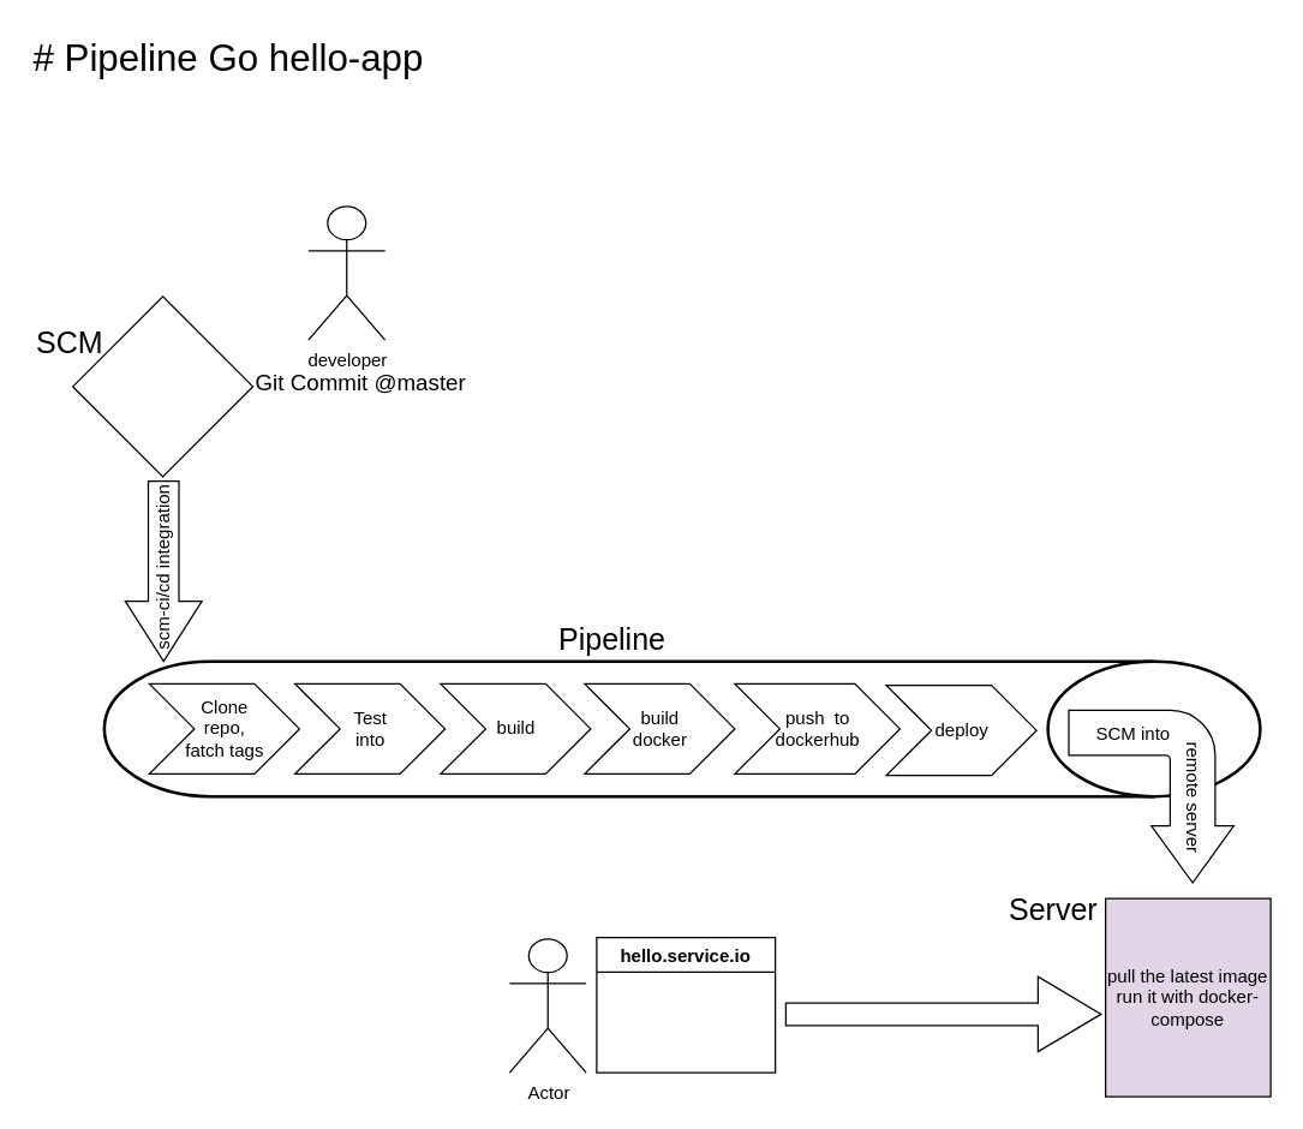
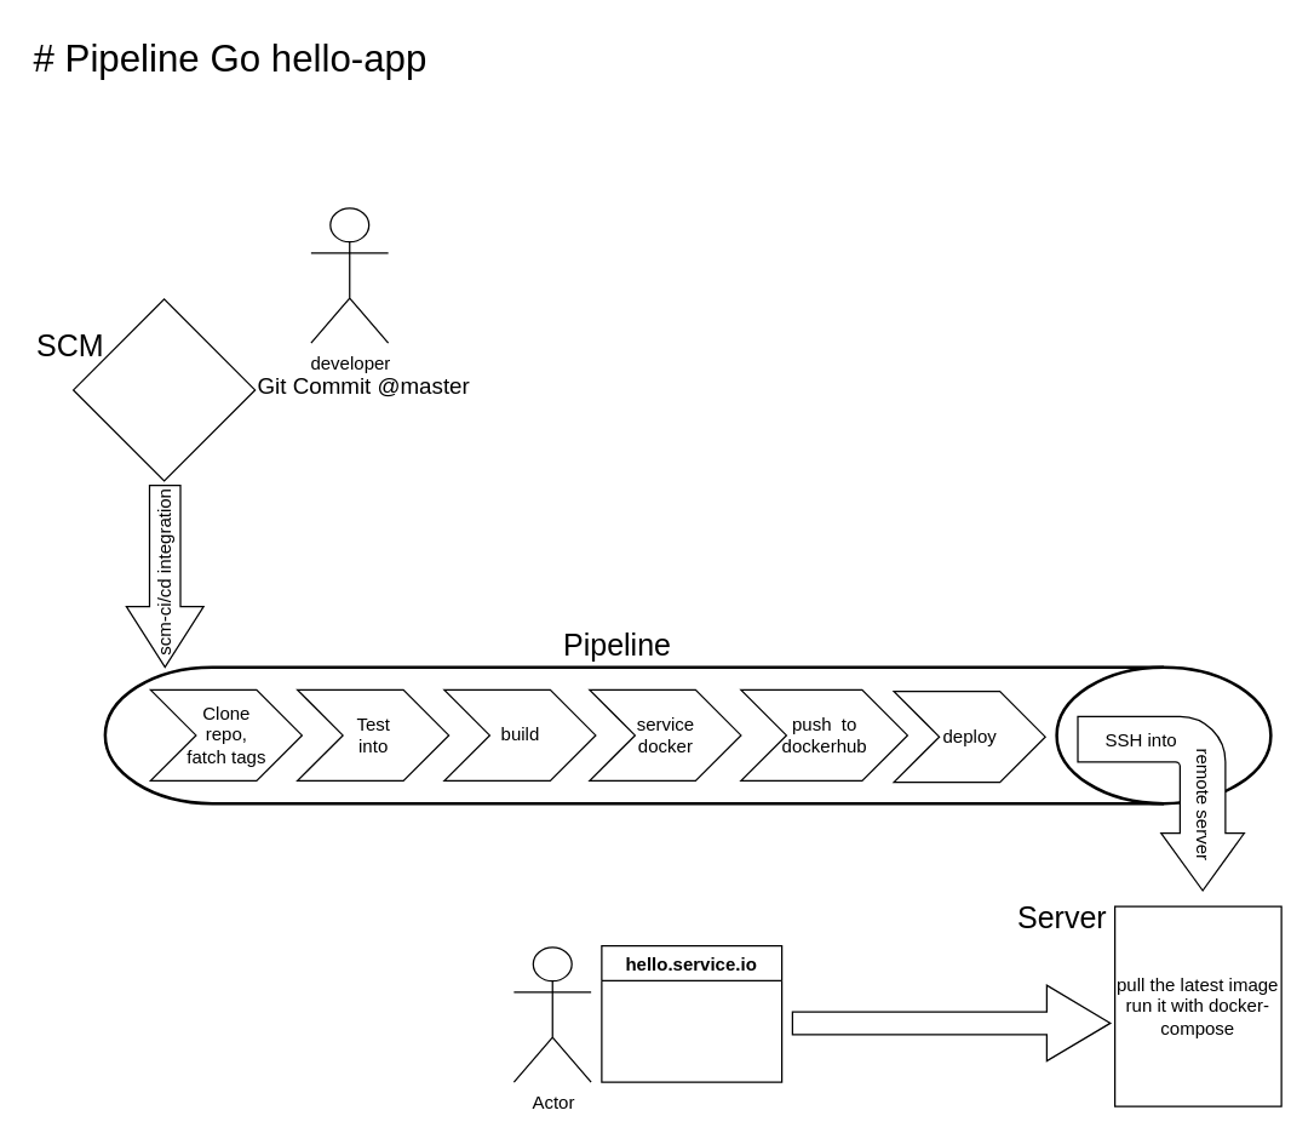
- <mxCell id="11" value="build &lt;br&gt;docker" style="html=1;shadow=0;dashed=0;align=center;verticalAlign=middle;shape=mxgraph.arrows2.arrow;dy=0;dx=30;notch=30;" vertex="1" parent="1"><mxGeometry x="389" y="455" width="100" height="60" as="geometry" /></mxCell>
+ <mxCell id="11" value="service &lt;br&gt;docker" style="html=1;shadow=0;dashed=0;align=center;verticalAlign=middle;shape=mxgraph.arrows2.arrow;dy=0;dx=30;notch=30;" vertex="1" parent="1"><mxGeometry x="389" y="455" width="100" height="60" as="geometry" /></mxCell>
- <mxCell id="15" value="SCM into&amp;nbsp;" style="text;html=1;resizable=0;points=[];autosize=1;align=left;verticalAlign=top;spacingTop=-4;" vertex="1" parent="1"><mxGeometry x="728" y="479" width="70" height="20" as="geometry" /></mxCell>
+ <mxCell id="15" value="SSH into&amp;nbsp;" style="text;html=1;resizable=0;points=[];autosize=1;align=left;verticalAlign=top;spacingTop=-4;" vertex="1" parent="1"><mxGeometry x="728" y="479" width="70" height="20" as="geometry" /></mxCell>
- <mxCell id="2" value="pull the latest image&lt;br&gt;run it with docker-compose" style="rounded=0;whiteSpace=wrap;html=1;fillColor=#e1d5e7;" vertex="1" parent="1"><mxGeometry x="736" y="598" width="110" height="132" as="geometry" /></mxCell>
+ <mxCell id="2" value="pull the latest image&lt;br&gt;run it with docker-compose" style="rounded=0;whiteSpace=wrap;html=1;" vertex="1" parent="1"><mxGeometry x="736" y="598" width="110" height="132" as="geometry" /></mxCell>
